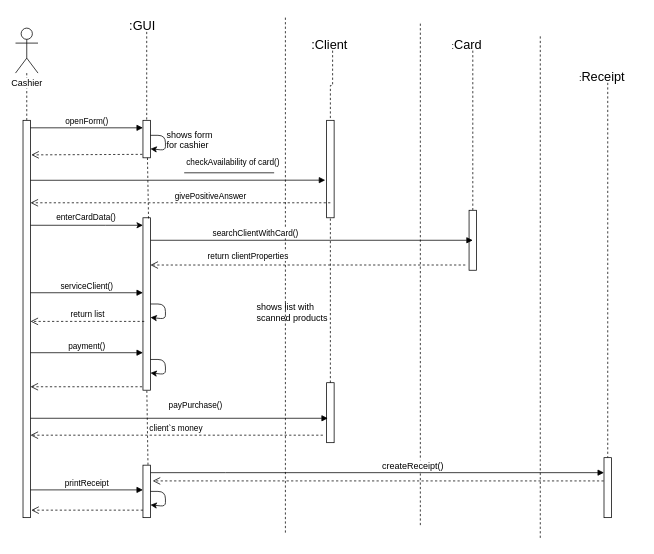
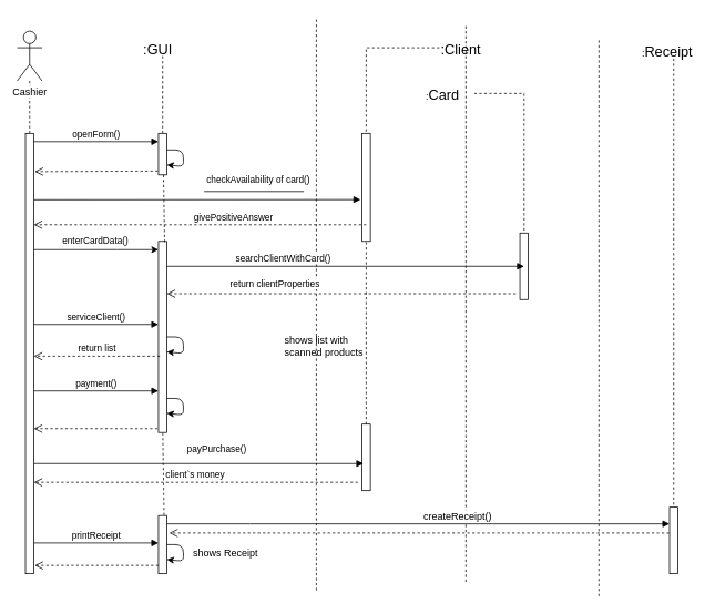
- <mxCell id="5" value="&lt;font style=&quot;font-size: 17px&quot;&gt;:GUI&lt;/font&gt;" style="text;html=1;resizable=0;points=[];autosize=1;align=left;verticalAlign=top;spacingTop=-4;" parent="1" vertex="1"><mxGeometry x="170" y="22" width="50" height="20" as="geometry" /></mxCell>
+ <mxCell id="5" value="&lt;font style=&quot;font-size: 17px&quot;&gt;:GUI&lt;/font&gt;" style="text;html=1;resizable=0;points=[];autosize=1;align=left;verticalAlign=top;spacingTop=-4;" parent="1" vertex="1"><mxGeometry x="170" y="47" width="50" height="20" as="geometry" /></mxCell>
- <mxCell id="7" value="&lt;font style=&quot;font-size: 17px&quot;&gt;:Client&lt;/font&gt;" style="text;html=1;resizable=0;points=[];autosize=1;align=left;verticalAlign=top;spacingTop=-4;" parent="1" vertex="1"><mxGeometry x="413" y="47" width="60" height="20" as="geometry" /></mxCell>
+ <mxCell id="7" value="&lt;font style=&quot;font-size: 17px&quot;&gt;:Client&lt;/font&gt;" style="text;html=1;resizable=0;points=[];autosize=1;align=left;verticalAlign=top;spacingTop=-4;" parent="1" vertex="1"><mxGeometry x="528" y="47" width="60" height="20" as="geometry" /></mxCell>
- <mxCell id="19" value=":&lt;font style=&quot;font-size: 17px&quot;&gt;Card&lt;/font&gt;" style="text;html=1;resizable=0;points=[];autosize=1;align=left;verticalAlign=top;spacingTop=-4;" parent="1" vertex="1"><mxGeometry x="600" y="47" width="60" height="20" as="geometry" /></mxCell>
+ <mxCell id="19" value=":&lt;font style=&quot;font-size: 17px&quot;&gt;Card&lt;/font&gt;" style="text;html=1;resizable=0;points=[];autosize=1;align=left;verticalAlign=top;spacingTop=-4;" parent="1" vertex="1"><mxGeometry x="510" y="102" width="60" height="20" as="geometry" /></mxCell>
- <mxCell id="45" value=":&lt;span style=&quot;font-size: 17px&quot;&gt;Receipt&lt;/span&gt;" style="text;html=1;resizable=0;points=[];autosize=1;align=left;verticalAlign=top;spacingTop=-4;" parent="1" vertex="1"><mxGeometry x="770" y="90" width="80" height="20" as="geometry" /></mxCell>
+ <mxCell id="45" value=":&lt;span style=&quot;font-size: 17px&quot;&gt;Receipt&lt;/span&gt;" style="text;html=1;resizable=0;points=[];autosize=1;align=left;verticalAlign=top;spacingTop=-4;" parent="1" vertex="1"><mxGeometry x="770" y="50" width="80" height="20" as="geometry" /></mxCell>
- <mxCell id="14" value="shows form &lt;br&gt;for cashier" style="text;html=1;resizable=0;points=[];autosize=1;align=left;verticalAlign=top;spacingTop=-4;" parent="1" vertex="1"><mxGeometry x="220" y="170" width="80" height="30" as="geometry" /></mxCell>
+ <mxCell id="38" value="shows Receipt" style="text;html=1;resizable=0;points=[];autosize=1;align=left;verticalAlign=top;spacingTop=-4;" parent="1" vertex="1"><mxGeometry x="230" y="655" width="90" height="20" as="geometry" /></mxCell>
